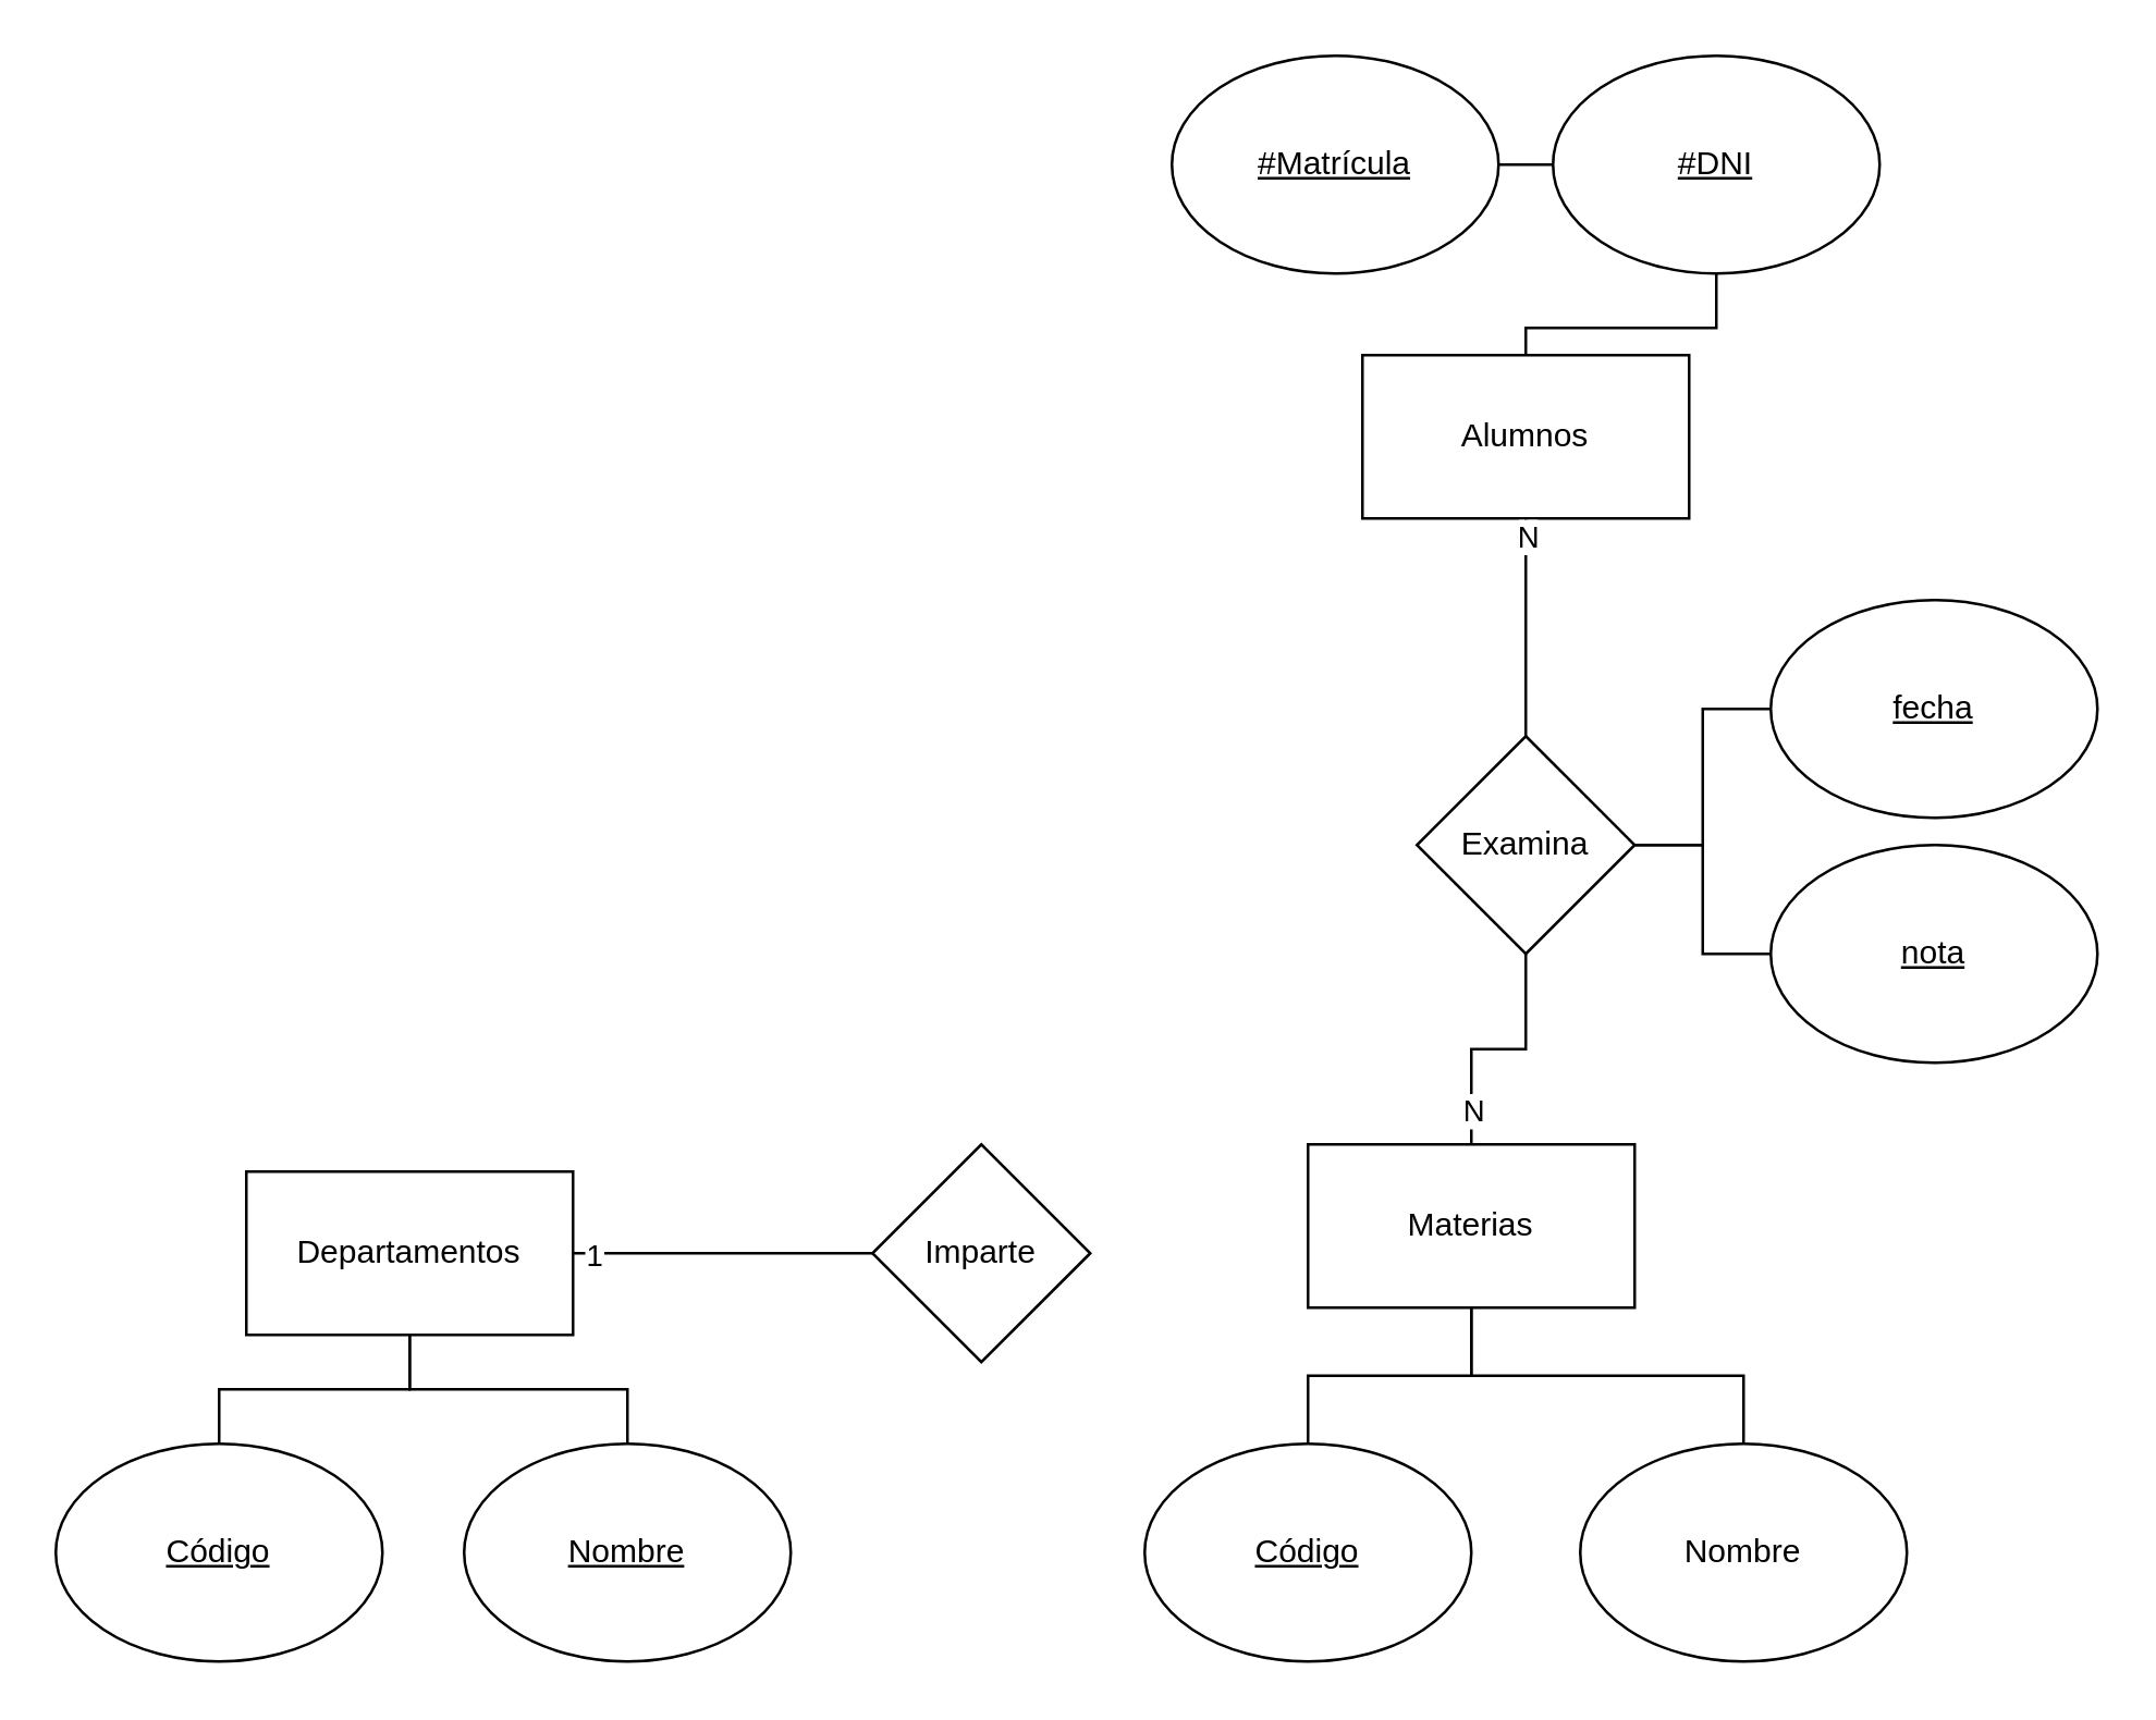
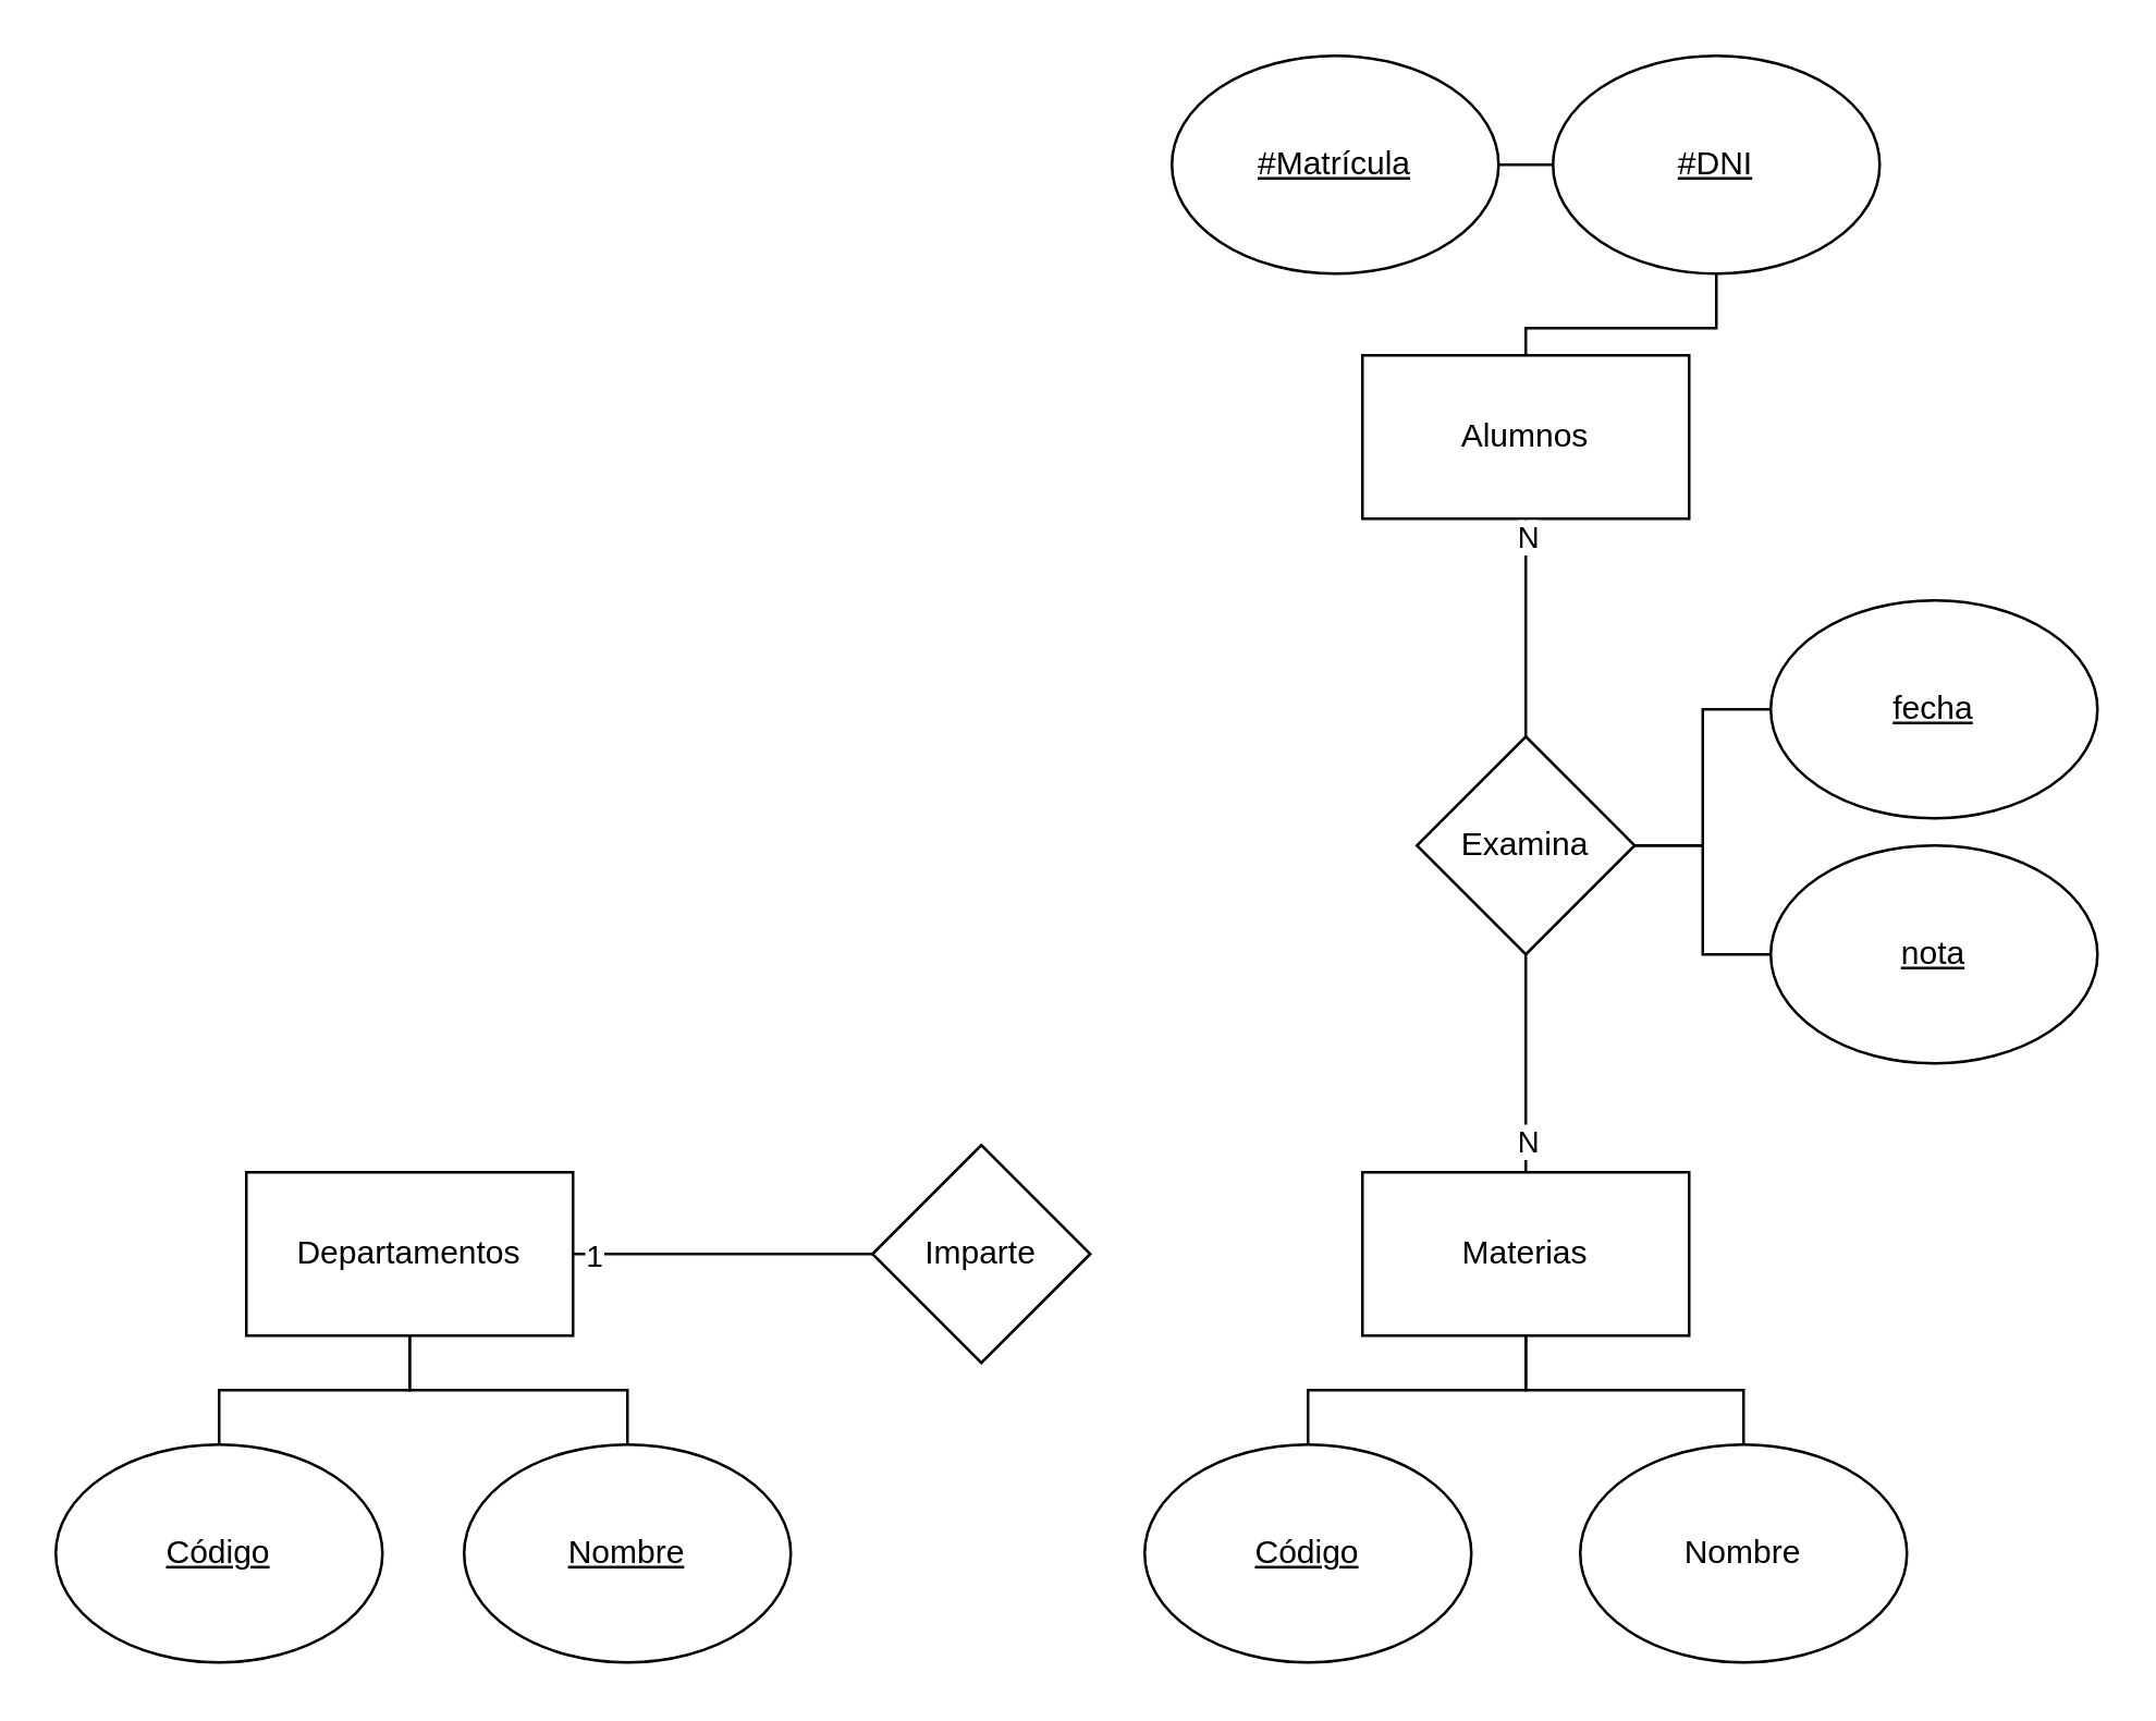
- <mxCell id="9" value="Materias" style="rounded=0;whiteSpace=wrap;html=1;" vertex="1" parent="1"><mxGeometry x="480" y="420" width="120" height="60" as="geometry" /></mxCell>
+ <mxCell id="9" value="Materias" style="rounded=0;whiteSpace=wrap;html=1;" vertex="1" parent="1"><mxGeometry x="500" y="430" width="120" height="60" as="geometry" /></mxCell>
